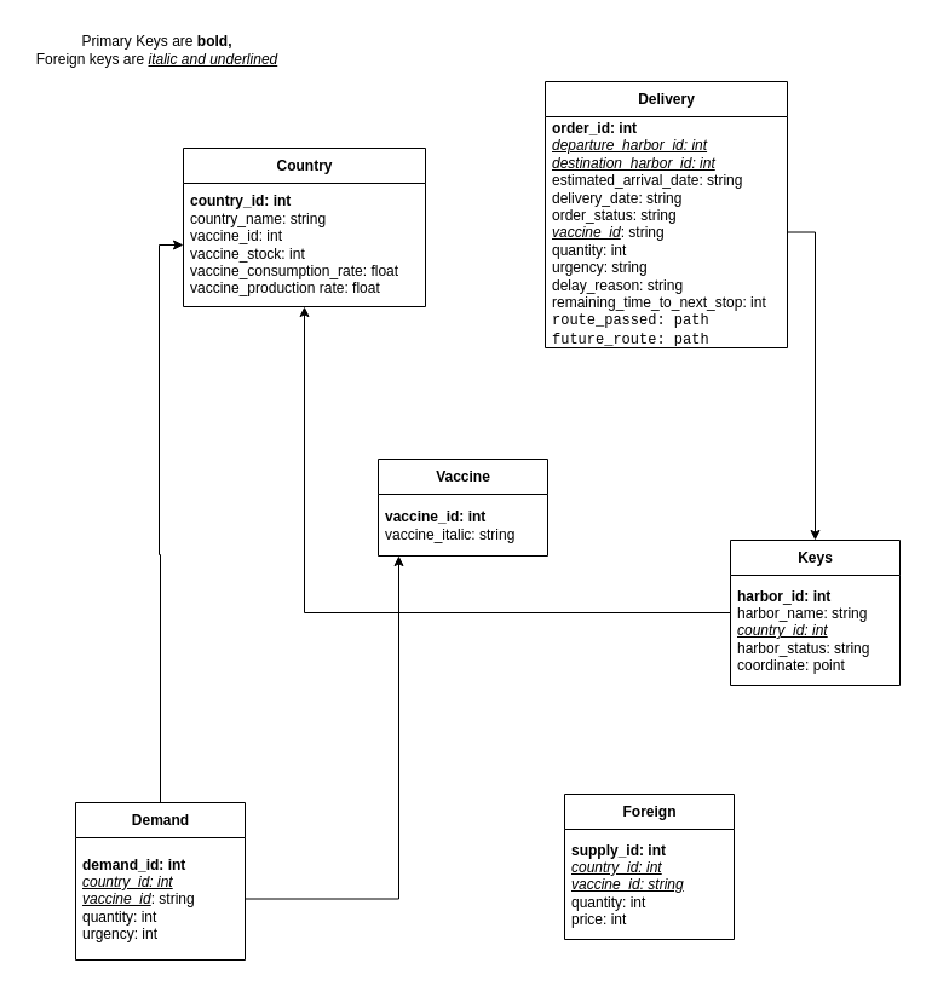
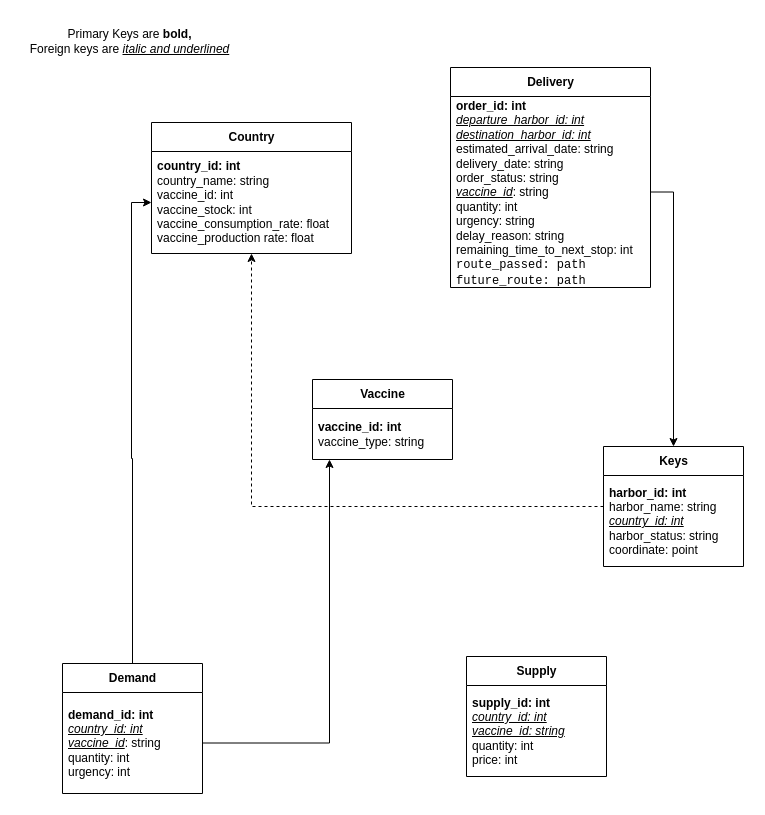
- <mxCell id="10" value="&lt;b&gt;vaccine_id: int&lt;/b&gt;&lt;br&gt;vaccine_italic: string" style="text;html=1;strokeColor=none;fillColor=none;align=left;verticalAlign=middle;spacingLeft=4;spacingRight=4;overflow=hidden;rotatable=0;points=[[0,0.5],[1,0.5]];portConstraint=eastwest;" vertex="1" parent="9"><mxGeometry y="29" width="140" height="51" as="geometry" /></mxCell>
+ <mxCell id="10" value="&lt;b&gt;vaccine_id: int&lt;/b&gt;&lt;br&gt;vaccine_type: string" style="text;html=1;strokeColor=none;fillColor=none;align=left;verticalAlign=middle;spacingLeft=4;spacingRight=4;overflow=hidden;rotatable=0;points=[[0,0.5],[1,0.5]];portConstraint=eastwest;" vertex="1" parent="9"><mxGeometry y="29" width="140" height="51" as="geometry" /></mxCell>
- <mxCell id="11" style="edgeStyle=orthogonalEdgeStyle;rounded=0;orthogonalLoop=1;jettySize=auto;html=1;" edge="1" parent="1" source="12" target="2"><mxGeometry relative="1" as="geometry"><mxPoint x="507" y="522" as="sourcePoint" /></mxGeometry></mxCell>
+ <mxCell id="11" style="edgeStyle=orthogonalEdgeStyle;rounded=0;orthogonalLoop=1;jettySize=auto;html=1;dashed=1;" edge="1" parent="1" source="12" target="2"><mxGeometry relative="1" as="geometry"><mxPoint x="507" y="522" as="sourcePoint" /></mxGeometry></mxCell>
- <mxCell id="14" value="Foreign" style="swimlane;fontStyle=1;align=center;verticalAlign=middle;childLayout=stackLayout;horizontal=1;startSize=29;horizontalStack=0;resizeParent=1;resizeParentMax=0;resizeLast=0;collapsible=0;marginBottom=0;html=1;" vertex="1" parent="1"><mxGeometry x="466" y="656" width="140" height="120" as="geometry" /></mxCell>
+ <mxCell id="14" value="Supply" style="swimlane;fontStyle=1;align=center;verticalAlign=middle;childLayout=stackLayout;horizontal=1;startSize=29;horizontalStack=0;resizeParent=1;resizeParentMax=0;resizeLast=0;collapsible=0;marginBottom=0;html=1;" vertex="1" parent="1"><mxGeometry x="466" y="656" width="140" height="120" as="geometry" /></mxCell>
